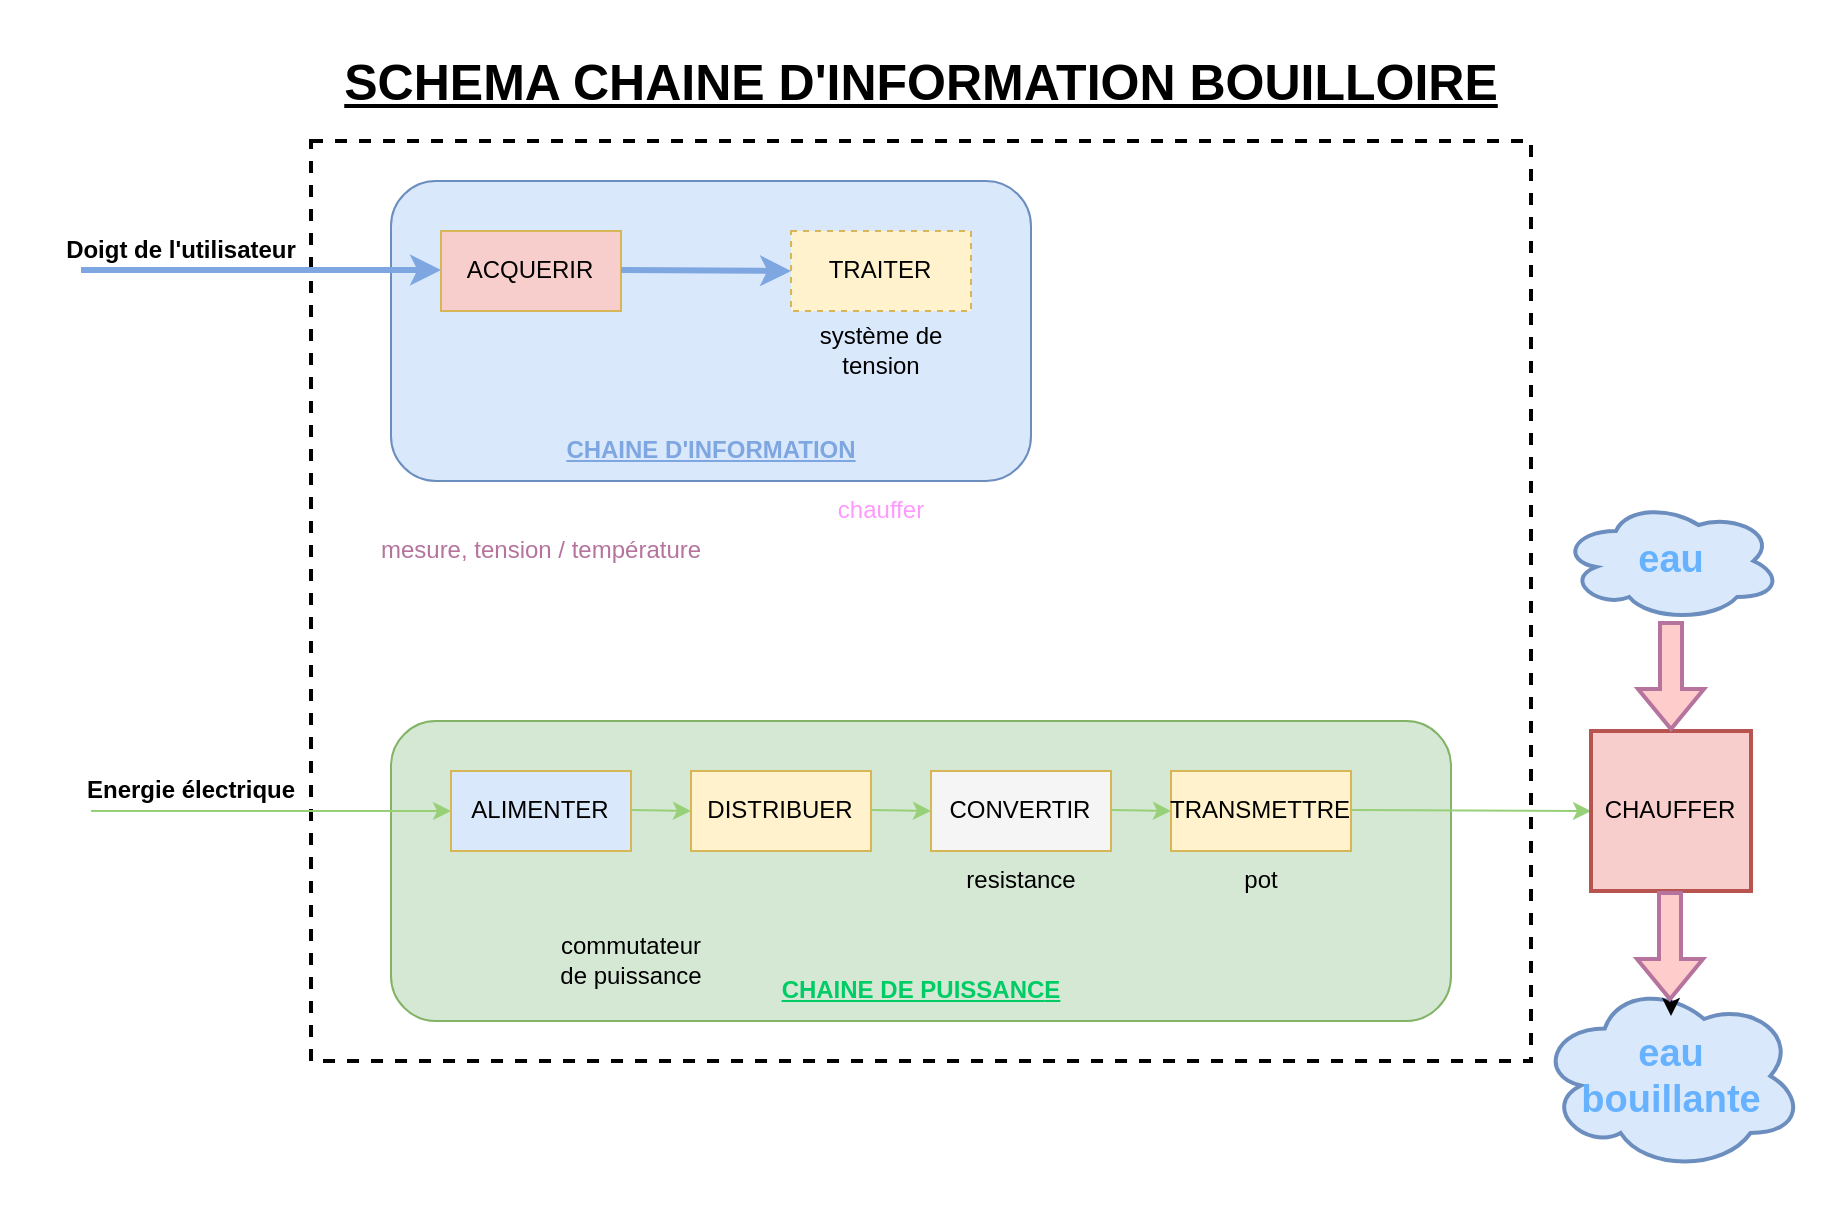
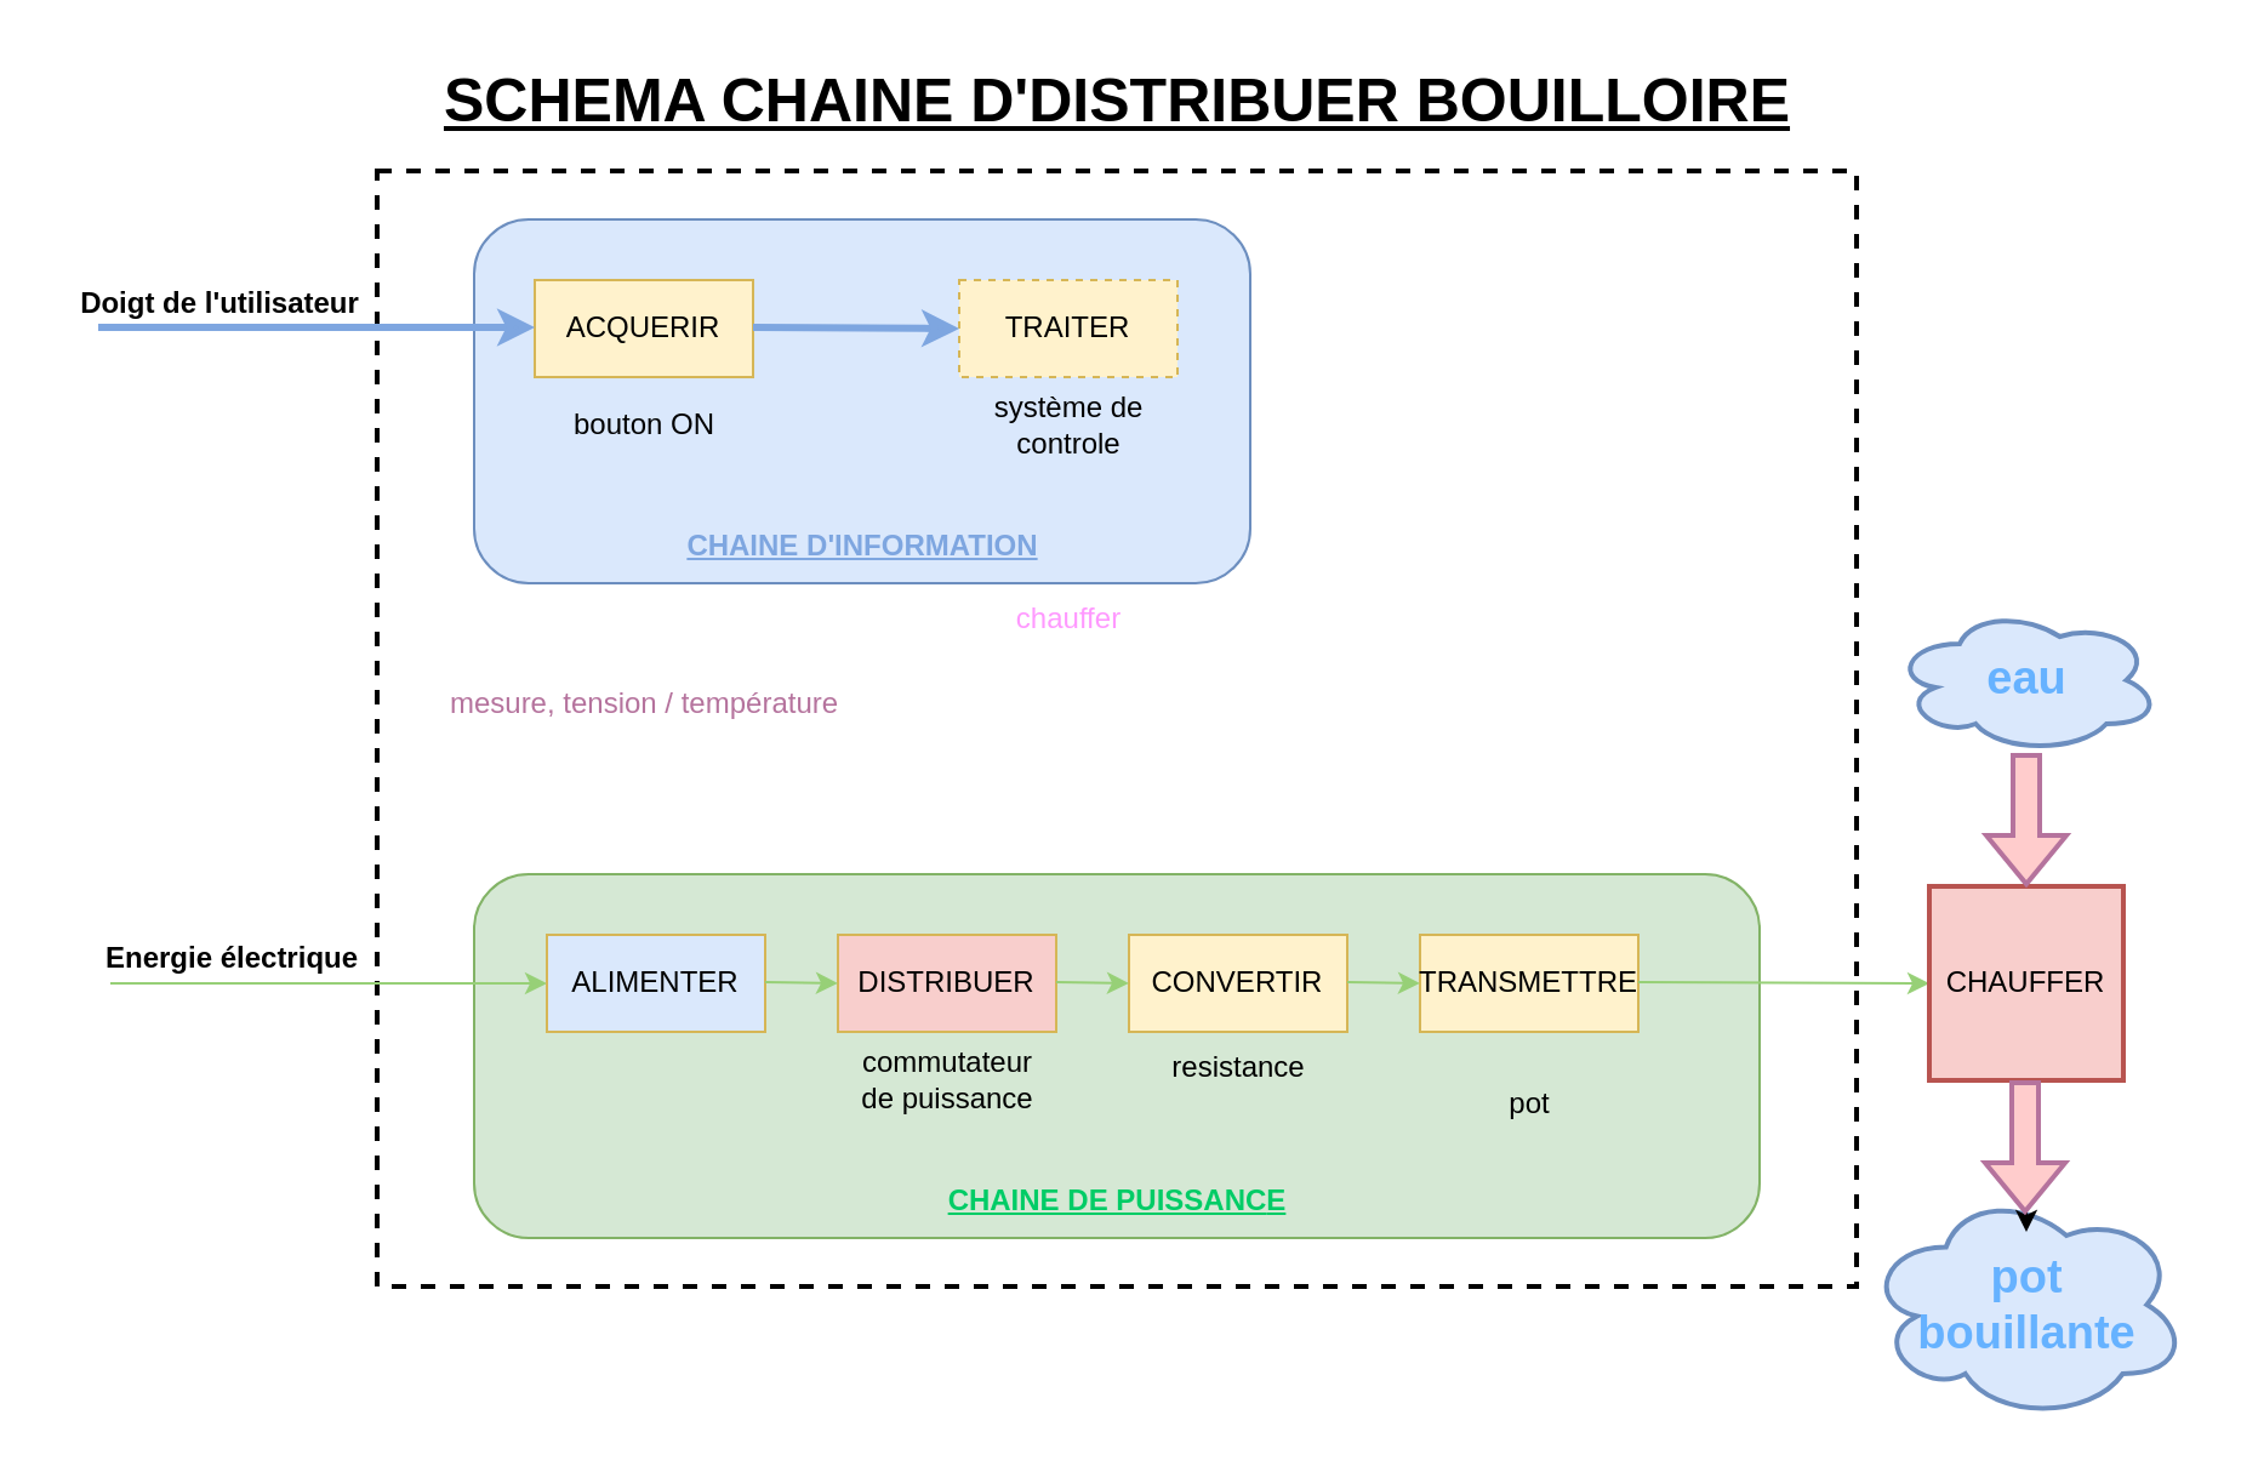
- <mxCell id="37" value="&lt;font style=&quot;font-size: 25px;&quot;&gt;&lt;b&gt;&lt;u&gt;SCHEMA CHAINE D'INFORMATION BOUILLOIRE&lt;/u&gt;&lt;/b&gt;&lt;/font&gt;" style="text;html=1;align=center;verticalAlign=middle;resizable=0;points=[];autosize=1;strokeColor=none;fillColor=none;" parent="1" vertex="1"><mxGeometry x="160" y="20" width="600" height="40" as="geometry" /></mxCell>
+ <mxCell id="37" value="&lt;font style=&quot;font-size: 25px;&quot;&gt;&lt;b&gt;&lt;u&gt;SCHEMA CHAINE D'DISTRIBUER BOUILLOIRE&lt;/u&gt;&lt;/b&gt;&lt;/font&gt;" style="text;html=1;align=center;verticalAlign=middle;resizable=0;points=[];autosize=1;strokeColor=none;fillColor=none;" parent="1" vertex="1"><mxGeometry x="160" y="20" width="600" height="40" as="geometry" /></mxCell>
- <mxCell id="24" value="ACQUERIR" style="rounded=0;whiteSpace=wrap;html=1;fillColor=#f8cecc;strokeColor=#d6b656;" parent="1" vertex="1"><mxGeometry x="220" y="115" width="90" height="40" as="geometry" /></mxCell>
+ <mxCell id="24" value="ACQUERIR" style="rounded=0;whiteSpace=wrap;html=1;fillColor=#fff2cc;strokeColor=#d6b656;" parent="1" vertex="1"><mxGeometry x="220" y="115" width="90" height="40" as="geometry" /></mxCell>
+ <mxCell id="31" value="bouton ON" style="text;html=1;align=center;verticalAlign=middle;resizable=0;points=[];autosize=1;strokeColor=none;fillColor=none;" parent="1" vertex="1"><mxGeometry x="225" y="160" width="80" height="30" as="geometry" /></mxCell>
- <mxCell id="30" value="système de&lt;div&gt;tension&lt;/div&gt;" style="text;html=1;align=center;verticalAlign=middle;resizable=0;points=[];autosize=1;strokeColor=none;fillColor=none;" parent="1" vertex="1"><mxGeometry x="400" y="155" width="80" height="40" as="geometry" /></mxCell>
+ <mxCell id="30" value="système de&lt;div&gt;controle&lt;/div&gt;" style="text;html=1;align=center;verticalAlign=middle;resizable=0;points=[];autosize=1;strokeColor=none;fillColor=none;" parent="1" vertex="1"><mxGeometry x="400" y="155" width="80" height="40" as="geometry" /></mxCell>
- <mxCell id="34" value="&lt;font color=&quot;#b5739d&quot;&gt;mesure, tension / température&lt;/font&gt;" style="text;html=1;align=center;verticalAlign=middle;resizable=0;points=[];autosize=1;strokeColor=none;fillColor=none;" parent="1" vertex="1"><mxGeometry x="180" y="260" width="180" height="30" as="geometry" /></mxCell>
+ <mxCell id="34" value="&lt;font color=&quot;#b5739d&quot;&gt;mesure, tension / température&lt;/font&gt;" style="text;html=1;align=center;verticalAlign=middle;resizable=0;points=[];autosize=1;strokeColor=none;fillColor=none;" parent="1" vertex="1"><mxGeometry x="175" y="275" width="180" height="30" as="geometry" /></mxCell>
- <mxCell id="9" value="DISTRIBUER" style="rounded=0;whiteSpace=wrap;html=1;fillColor=#fff2cc;strokeColor=#d6b656;" parent="1" vertex="1"><mxGeometry x="345" y="385" width="90" height="40" as="geometry" /></mxCell>
+ <mxCell id="9" value="DISTRIBUER" style="rounded=0;whiteSpace=wrap;html=1;fillColor=#f8cecc;strokeColor=#d6b656;" parent="1" vertex="1"><mxGeometry x="345" y="385" width="90" height="40" as="geometry" /></mxCell>
- <mxCell id="10" value="CONVERTIR" style="rounded=0;whiteSpace=wrap;html=1;fillColor=#f5f5f5;strokeColor=#d6b656;" parent="1" vertex="1"><mxGeometry x="465" y="385" width="90" height="40" as="geometry" /></mxCell>
+ <mxCell id="10" value="CONVERTIR" style="rounded=0;whiteSpace=wrap;html=1;fillColor=#fff2cc;strokeColor=#d6b656;" parent="1" vertex="1"><mxGeometry x="465" y="385" width="90" height="40" as="geometry" /></mxCell>
- <mxCell id="22" value="pot" style="text;html=1;align=center;verticalAlign=middle;resizable=0;points=[];autosize=1;strokeColor=none;fillColor=none;" parent="1" vertex="1"><mxGeometry x="610" y="425" width="40" height="30" as="geometry" /></mxCell>
+ <mxCell id="22" value="pot" style="text;html=1;align=center;verticalAlign=middle;resizable=0;points=[];autosize=1;strokeColor=none;fillColor=none;" parent="1" vertex="1"><mxGeometry x="610" y="440" width="40" height="30" as="geometry" /></mxCell>
- <mxCell id="20" value="commutateur&lt;div&gt;de puissance&lt;/div&gt;" style="text;html=1;align=center;verticalAlign=middle;resizable=0;points=[];autosize=1;strokeColor=none;fillColor=none;" parent="1" vertex="1"><mxGeometry x="270" y="460" width="90" height="40" as="geometry" /></mxCell>
+ <mxCell id="20" value="commutateur&lt;div&gt;de puissance&lt;/div&gt;" style="text;html=1;align=center;verticalAlign=middle;resizable=0;points=[];autosize=1;strokeColor=none;fillColor=none;" parent="1" vertex="1"><mxGeometry x="345" y="425" width="90" height="40" as="geometry" /></mxCell>
- <mxCell id="36" value="&lt;font style=&quot;font-size: 19px;&quot; color=&quot;#66b2ff&quot;&gt;&lt;b style=&quot;&quot;&gt;eau&lt;/b&gt;&lt;/font&gt;&lt;div style=&quot;font-size: 19px;&quot;&gt;&lt;font style=&quot;font-size: 19px;&quot; color=&quot;#66b2ff&quot;&gt;&lt;b style=&quot;&quot;&gt;bouillante&lt;/b&gt;&lt;/font&gt;&lt;/div&gt;" style="text;html=1;align=center;verticalAlign=middle;resizable=0;points=[];autosize=1;strokeColor=none;fillColor=none;" parent="1" vertex="1"><mxGeometry x="780" y="507.5" width="110" height="60" as="geometry" /></mxCell>
+ <mxCell id="36" value="&lt;font style=&quot;font-size: 19px;&quot; color=&quot;#66b2ff&quot;&gt;&lt;b style=&quot;&quot;&gt;pot&lt;/b&gt;&lt;/font&gt;&lt;div style=&quot;font-size: 19px;&quot;&gt;&lt;font style=&quot;font-size: 19px;&quot; color=&quot;#66b2ff&quot;&gt;&lt;b style=&quot;&quot;&gt;bouillante&lt;/b&gt;&lt;/font&gt;&lt;/div&gt;" style="text;html=1;align=center;verticalAlign=middle;resizable=0;points=[];autosize=1;strokeColor=none;fillColor=none;" parent="1" vertex="1"><mxGeometry x="780" y="507.5" width="110" height="60" as="geometry" /></mxCell>
